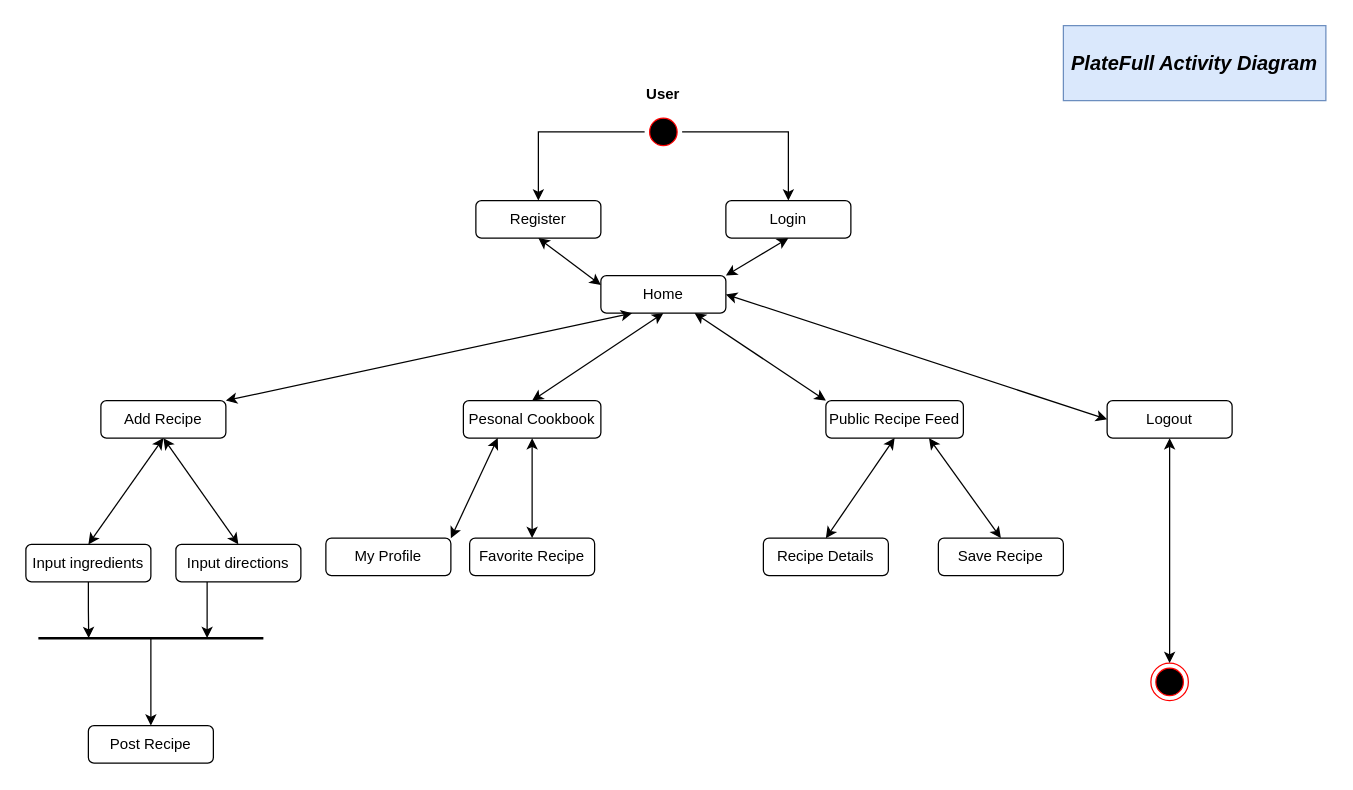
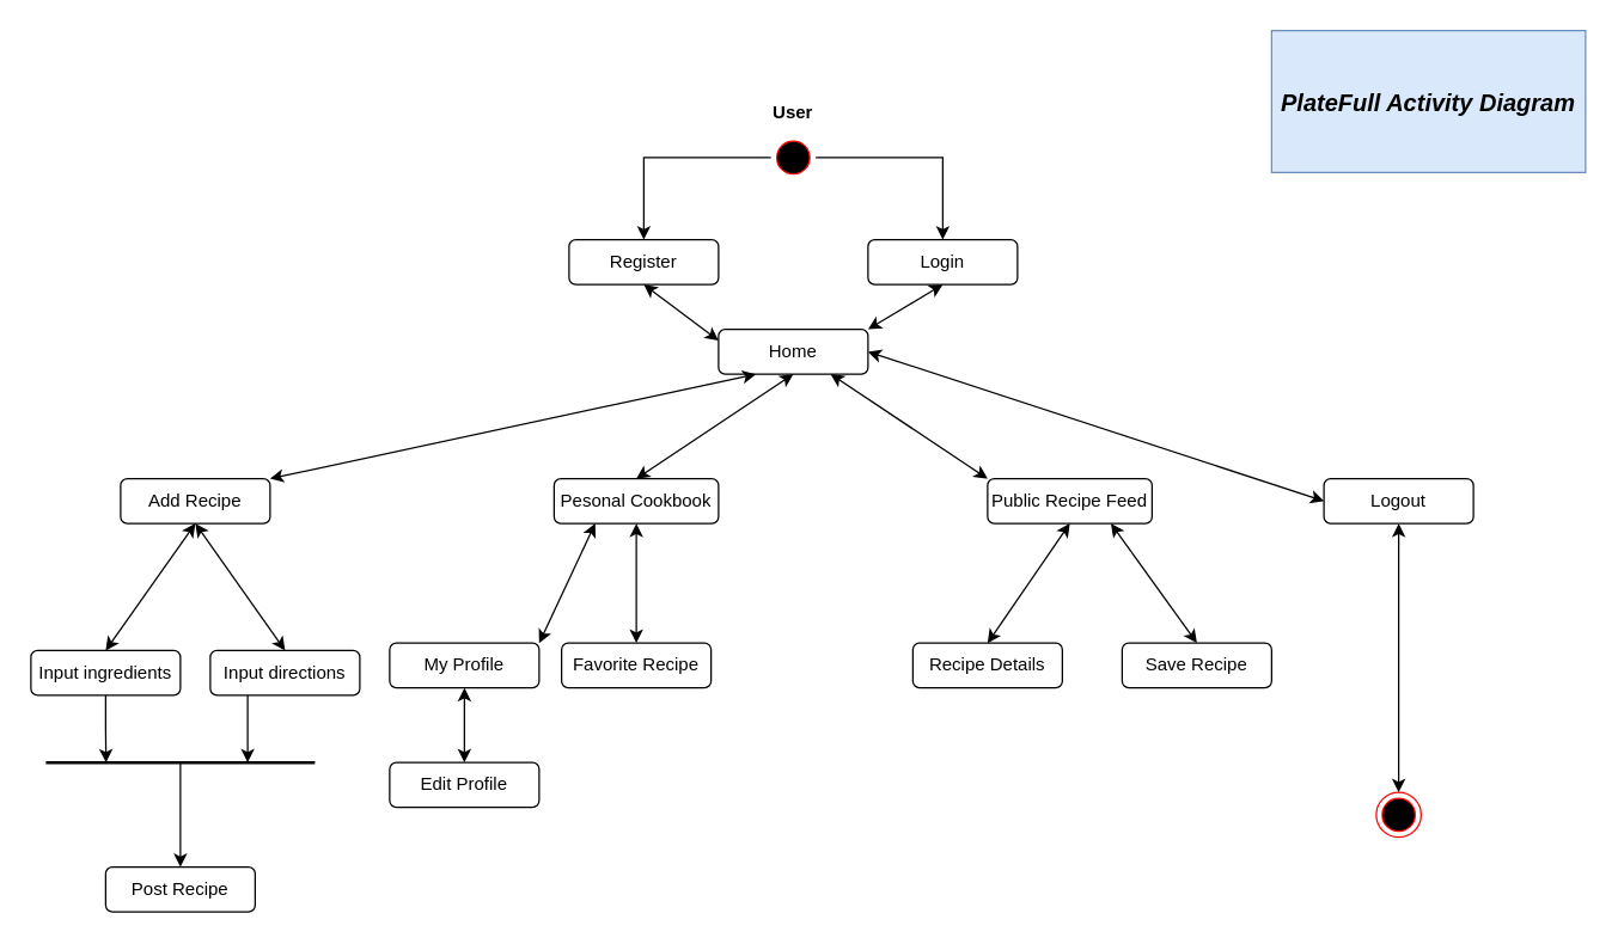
- <mxCell id="41" value="&lt;font size=&quot;1&quot; style=&quot;&quot;&gt;&lt;b style=&quot;&quot;&gt;&lt;i style=&quot;font-size: 16px;&quot;&gt;PlateFull Activity Diagram&lt;/i&gt;&lt;/b&gt;&lt;/font&gt;" style="rounded=0;whiteSpace=wrap;html=1;fillColor=#dae8fc;strokeColor=#6c8ebf;" vertex="1" parent="1"><mxGeometry x="850" y="20" width="210" height="60" as="geometry" /></mxCell>
+ <mxCell id="41" value="&lt;font size=&quot;1&quot; style=&quot;&quot;&gt;&lt;b style=&quot;&quot;&gt;&lt;i style=&quot;font-size: 16px;&quot;&gt;PlateFull Activity Diagram&lt;/i&gt;&lt;/b&gt;&lt;/font&gt;" style="rounded=0;whiteSpace=wrap;html=1;fillColor=#dae8fc;strokeColor=#6c8ebf;" vertex="1" parent="1"><mxGeometry x="850" y="20" width="210" height="95" as="geometry" /></mxCell>
+ <mxCell id="30" value="" style="endArrow=classic;startArrow=classic;html=1;rounded=0;exitX=0.5;exitY=0;exitDx=0;exitDy=0;entryX=0.5;entryY=1;entryDx=0;entryDy=0;" parent="1" source="29" target="9" edge="1"><mxGeometry width="50" height="50" relative="1" as="geometry"><mxPoint x="450" y="440" as="sourcePoint" /><mxPoint x="513" y="360" as="targetPoint" /></mxGeometry></mxCell>
+ <mxCell id="29" value="Edit Profile" style="rounded=1;whiteSpace=wrap;html=1;" parent="1" vertex="1"><mxGeometry x="260" y="510" width="100" height="30" as="geometry" /></mxCell>
